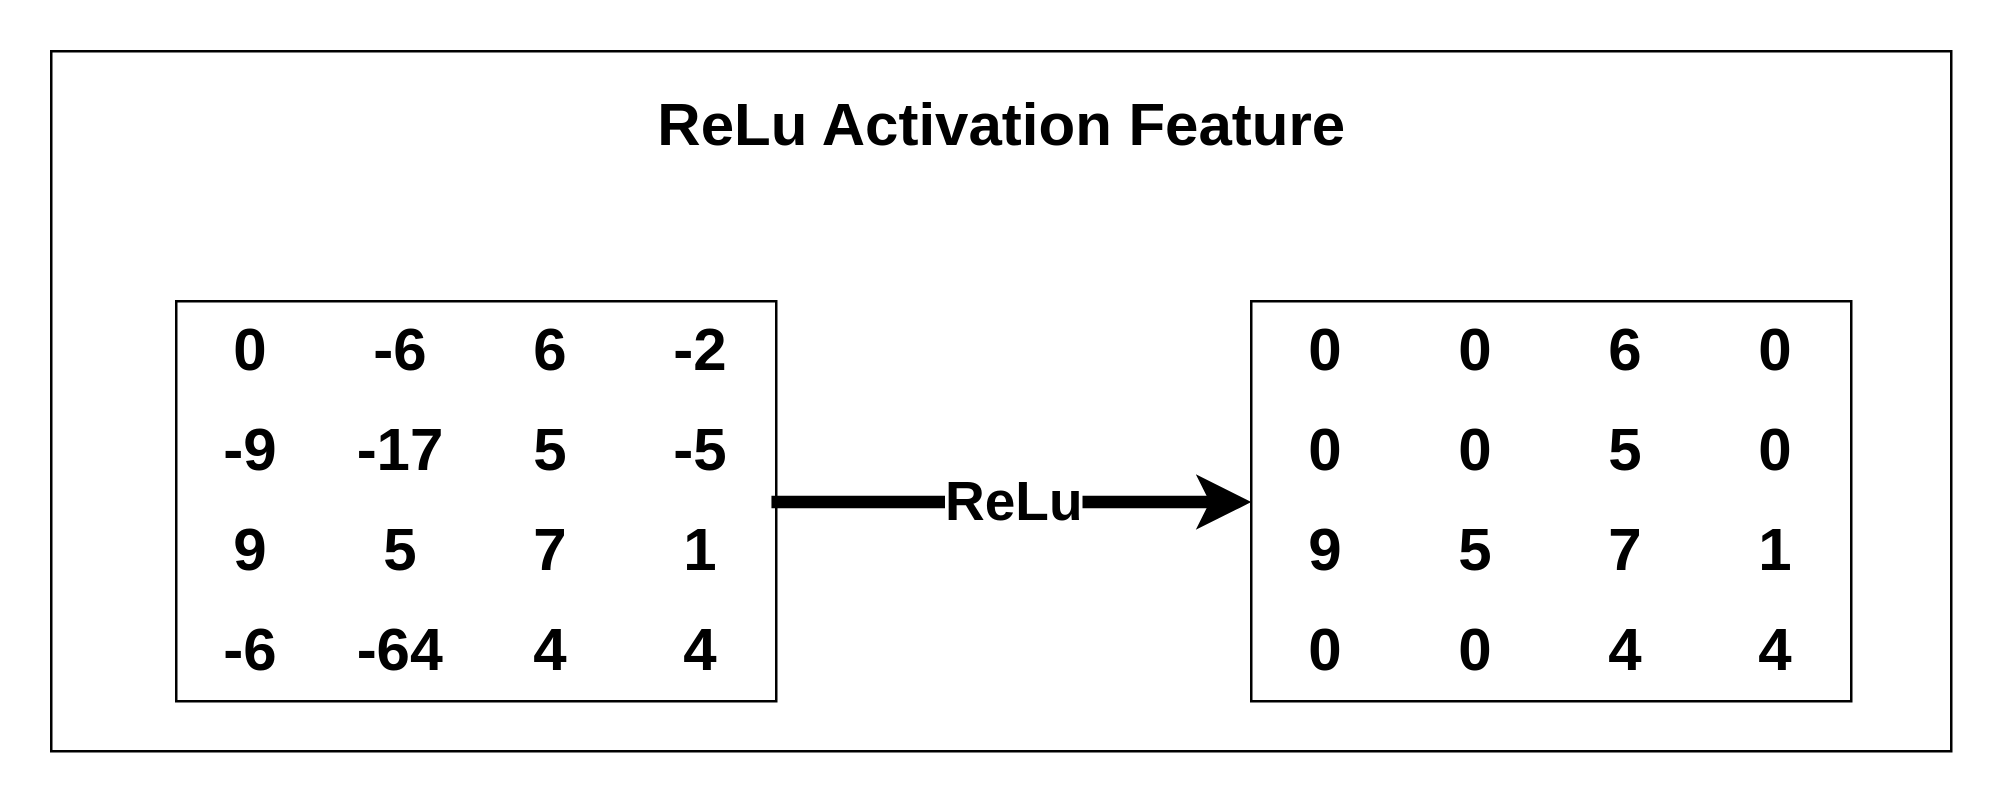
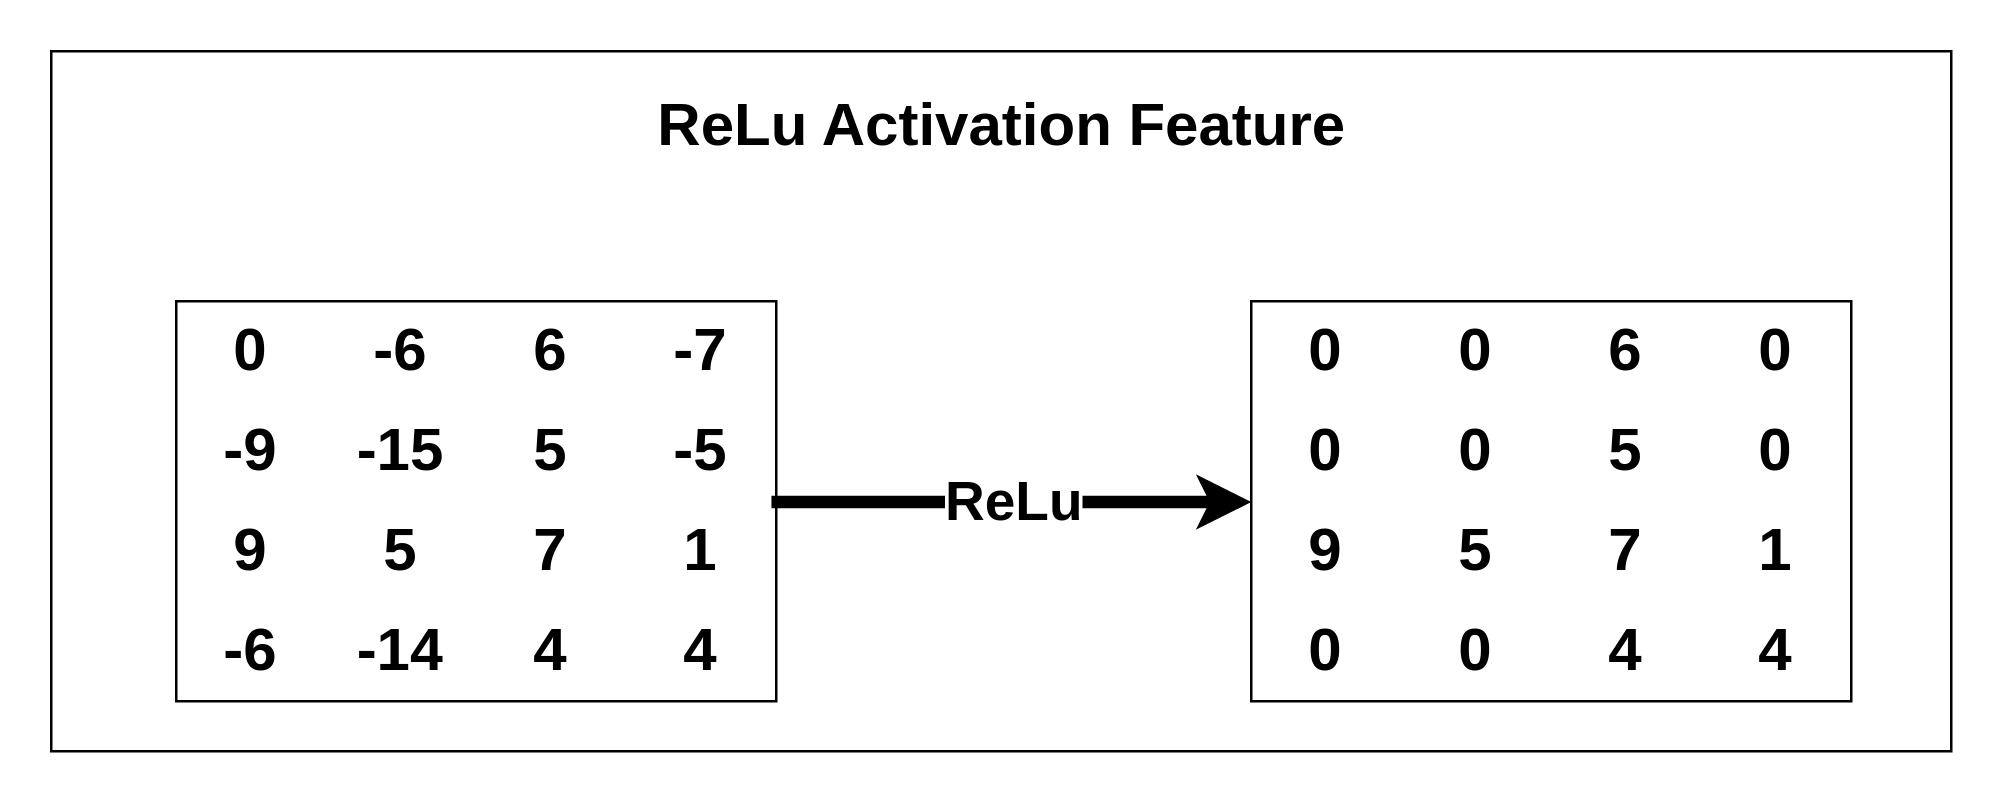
- <mxCell id="8" value="-2" style="shape=partialRectangle;html=1;whiteSpace=wrap;connectable=0;fillColor=none;top=0;left=0;bottom=0;right=0;overflow=hidden;fontSize=24;strokeColor=inherit;fontStyle=1" vertex="1" parent="4"><mxGeometry x="180" width="60" height="40" as="geometry"><mxRectangle width="60" height="40" as="alternateBounds" /></mxGeometry></mxCell>
+ <mxCell id="8" value="-7" style="shape=partialRectangle;html=1;whiteSpace=wrap;connectable=0;fillColor=none;top=0;left=0;bottom=0;right=0;overflow=hidden;fontSize=24;strokeColor=inherit;fontStyle=1" vertex="1" parent="4"><mxGeometry x="180" width="60" height="40" as="geometry"><mxRectangle width="60" height="40" as="alternateBounds" /></mxGeometry></mxCell>
- <mxCell id="11" value="-17" style="shape=partialRectangle;html=1;whiteSpace=wrap;connectable=0;fillColor=none;top=0;left=0;bottom=0;right=0;overflow=hidden;fontSize=24;strokeColor=inherit;fontStyle=1" vertex="1" parent="9"><mxGeometry x="60" width="60" height="40" as="geometry"><mxRectangle width="60" height="40" as="alternateBounds" /></mxGeometry></mxCell>
+ <mxCell id="11" value="-15" style="shape=partialRectangle;html=1;whiteSpace=wrap;connectable=0;fillColor=none;top=0;left=0;bottom=0;right=0;overflow=hidden;fontSize=24;strokeColor=inherit;fontStyle=1" vertex="1" parent="9"><mxGeometry x="60" width="60" height="40" as="geometry"><mxRectangle width="60" height="40" as="alternateBounds" /></mxGeometry></mxCell>
- <mxCell id="21" value="-64" style="shape=partialRectangle;html=1;whiteSpace=wrap;connectable=0;fillColor=none;top=0;left=0;bottom=0;right=0;overflow=hidden;fontSize=24;strokeColor=inherit;fontStyle=1" vertex="1" parent="19"><mxGeometry x="60" width="60" height="40" as="geometry"><mxRectangle width="60" height="40" as="alternateBounds" /></mxGeometry></mxCell>
+ <mxCell id="21" value="-14" style="shape=partialRectangle;html=1;whiteSpace=wrap;connectable=0;fillColor=none;top=0;left=0;bottom=0;right=0;overflow=hidden;fontSize=24;strokeColor=inherit;fontStyle=1" vertex="1" parent="19"><mxGeometry x="60" width="60" height="40" as="geometry"><mxRectangle width="60" height="40" as="alternateBounds" /></mxGeometry></mxCell>
